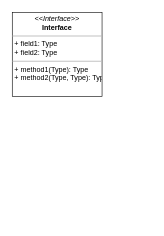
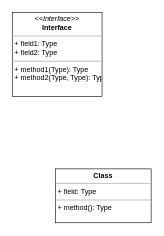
+ <mxCell id="2" value="&lt;p style=&quot;margin:0px;margin-top:4px;text-align:center;&quot;&gt;&lt;b&gt;Class&lt;/b&gt;&lt;/p&gt;&lt;hr size=&quot;1&quot;/&gt;&lt;p style=&quot;margin:0px;margin-left:4px;&quot;&gt;+ field: Type&lt;/p&gt;&lt;hr size=&quot;1&quot;/&gt;&lt;p style=&quot;margin:0px;margin-left:4px;&quot;&gt;+ method(): Type&lt;/p&gt;" style="verticalAlign=top;align=left;overflow=fill;fontSize=12;fontFamily=Helvetica;html=1;" parent="1" vertex="1"><mxGeometry x="92" y="281" width="160" height="90" as="geometry" /></mxCell>
